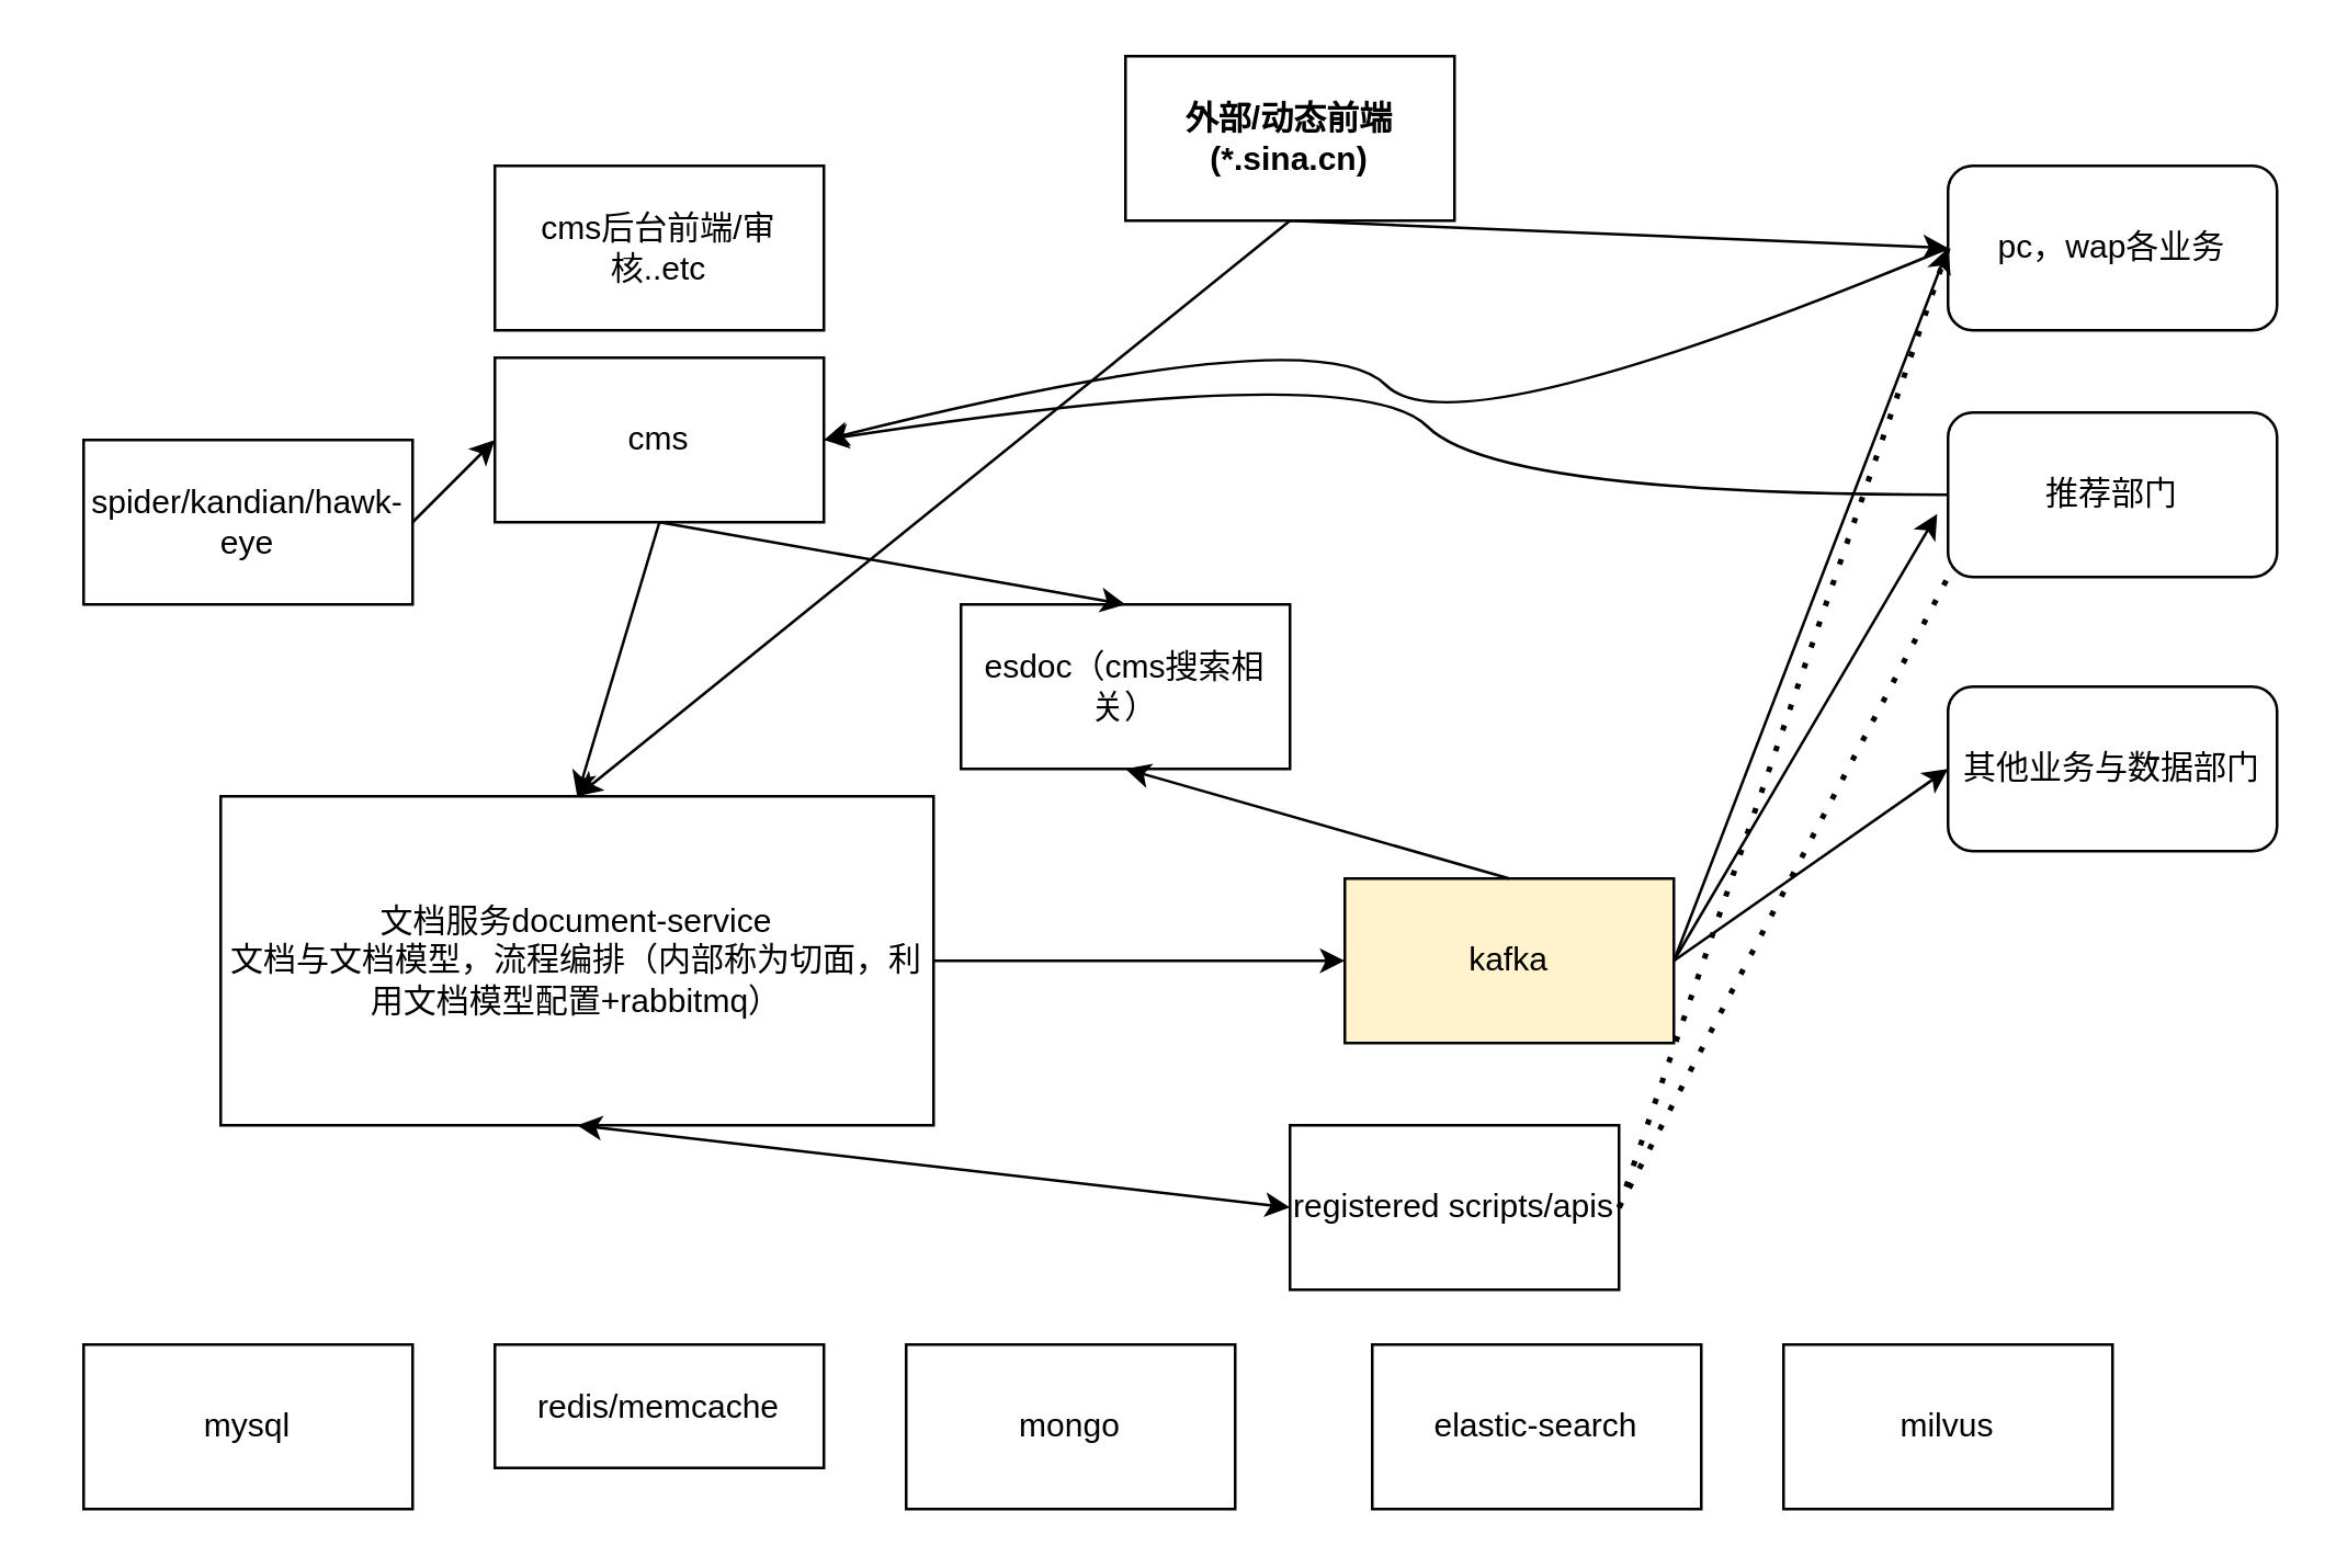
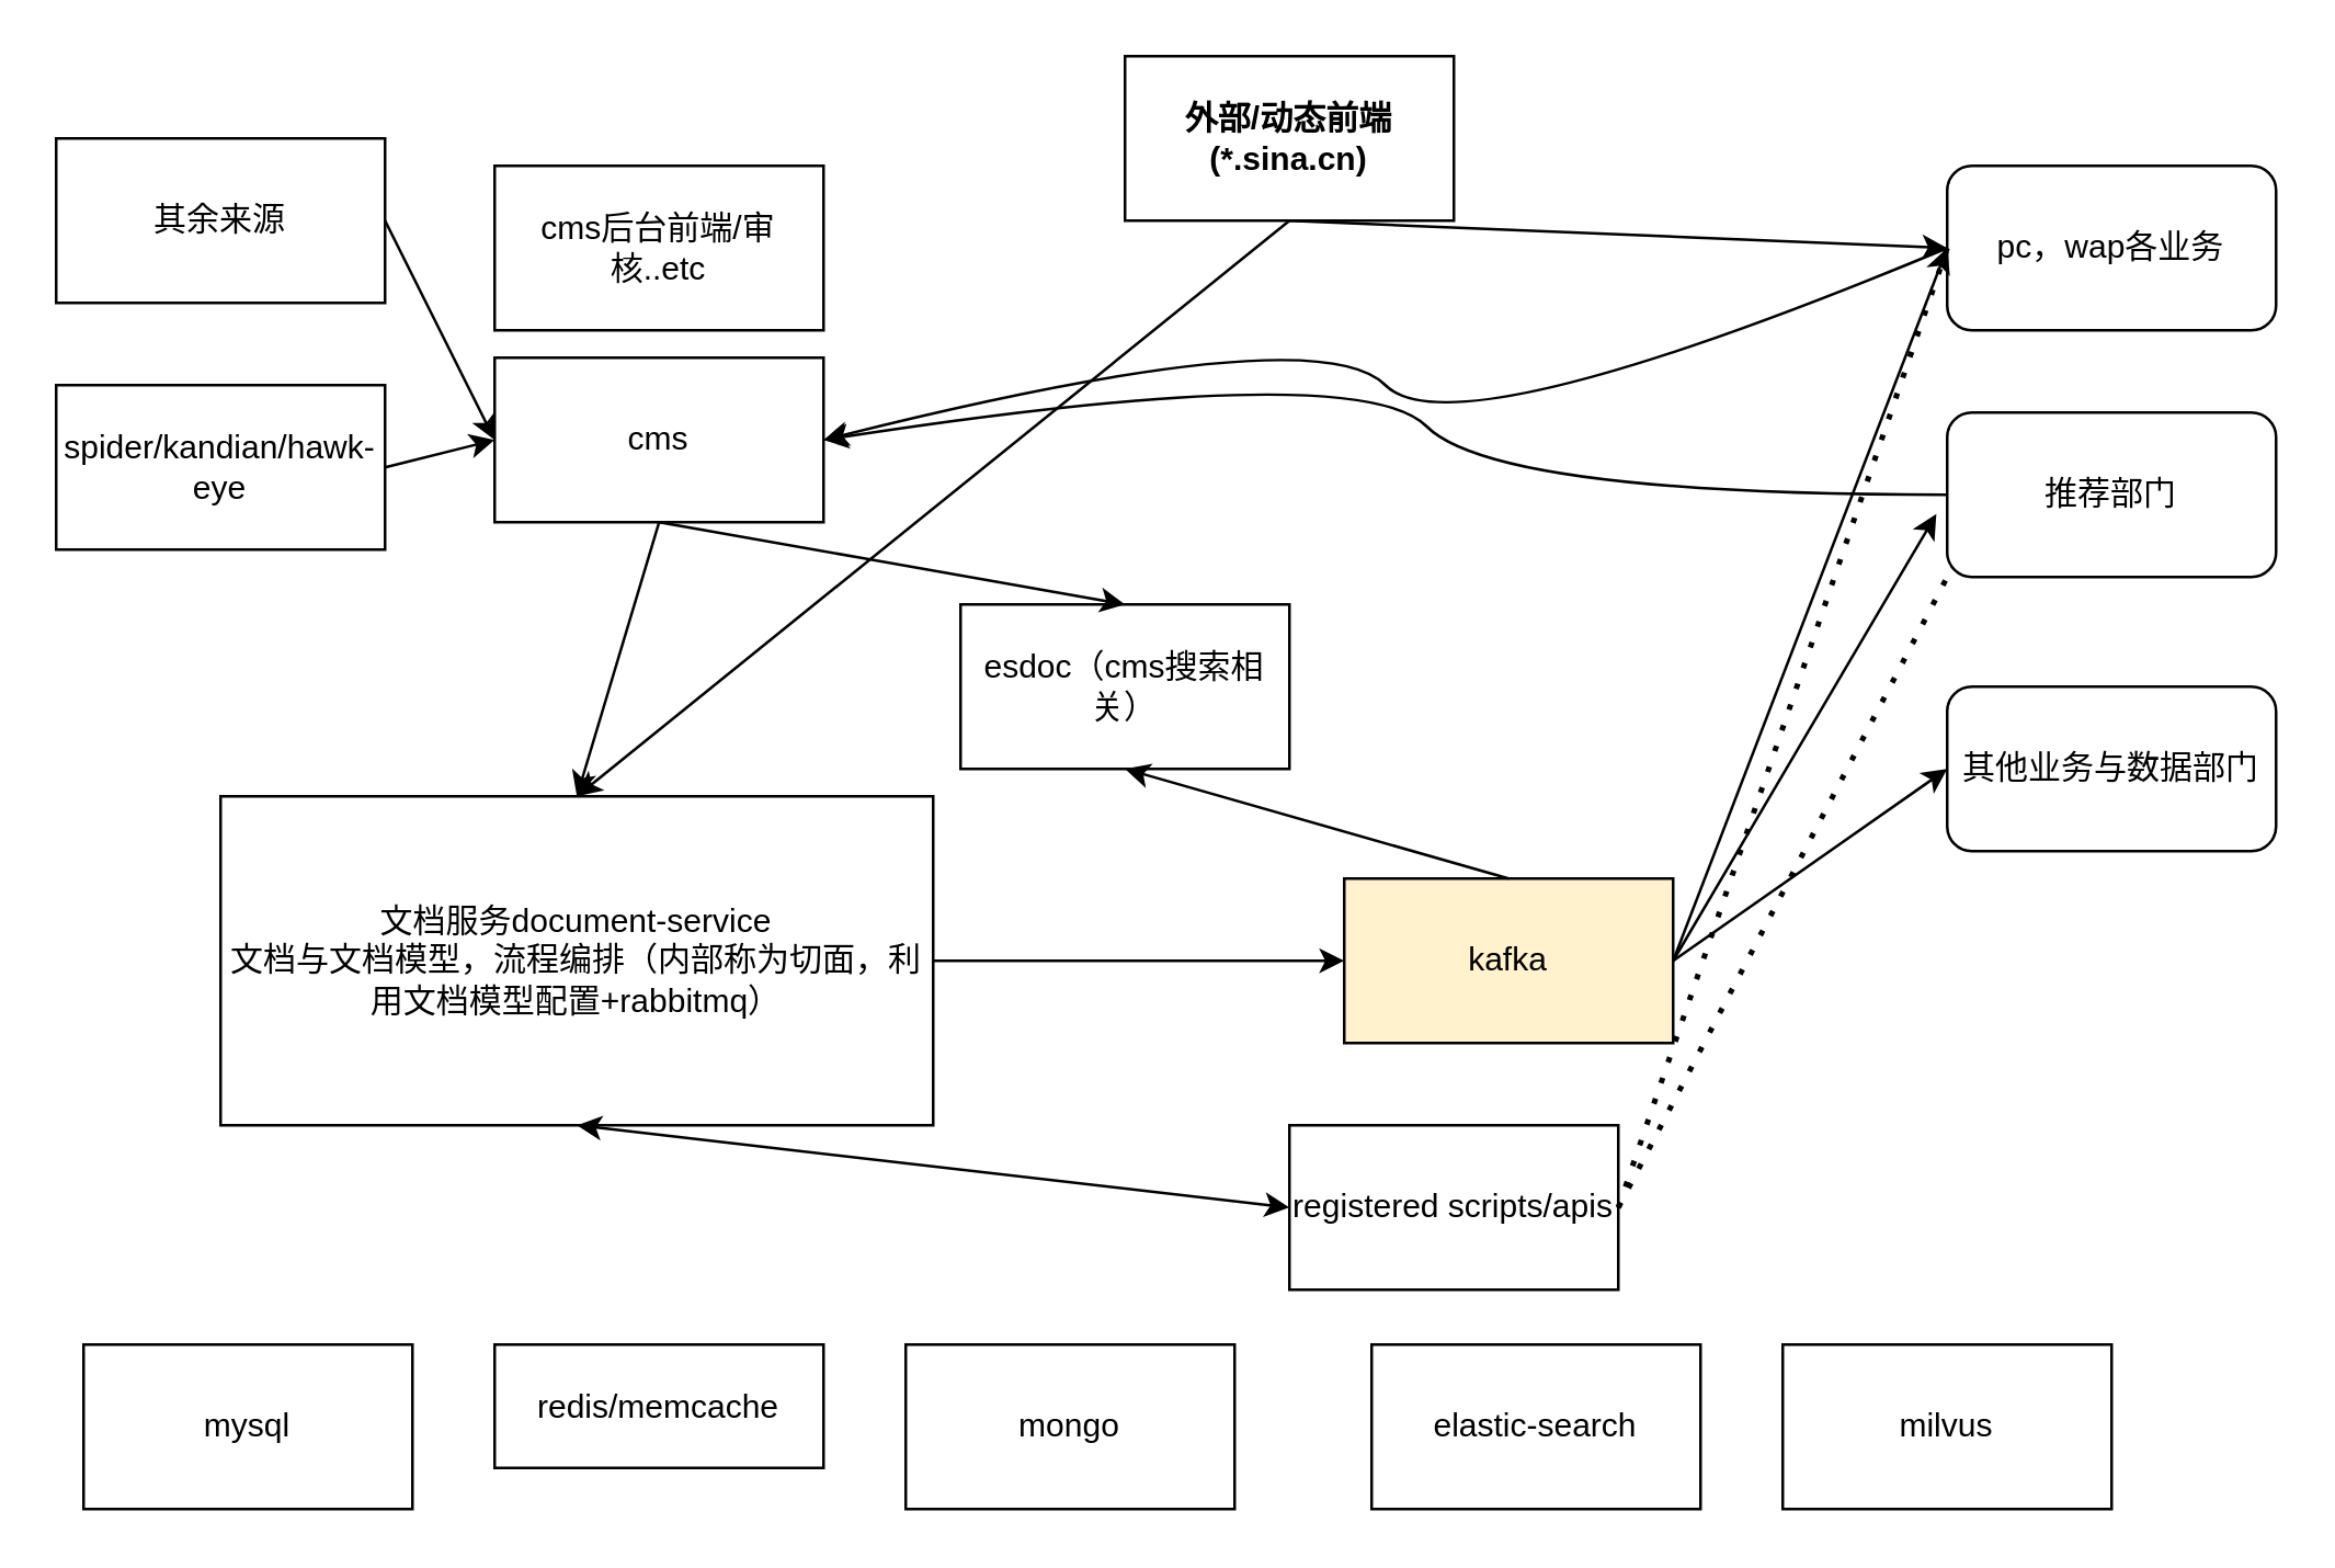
+ <mxCell id="13" value="其余来源" style="rounded=0;whiteSpace=wrap;html=1;" vertex="1" parent="1"><mxGeometry x="20" y="50" width="120" height="60" as="geometry" /></mxCell>
+ <mxCell id="23" value="" style="endArrow=classic;html=1;rounded=0;entryX=0;entryY=0.5;entryDx=0;entryDy=0;exitX=1;exitY=0.5;exitDx=0;exitDy=0;" edge="1" parent="1" source="13" target="3"><mxGeometry width="50" height="50" relative="1" as="geometry"><mxPoint x="400" y="260" as="sourcePoint" /><mxPoint x="450" y="210" as="targetPoint" /></mxGeometry></mxCell>
- <mxCell id="10" value="spider/kandian/hawk-eye" style="rounded=0;whiteSpace=wrap;html=1;" vertex="1" parent="1"><mxGeometry x="30" y="160" width="120" height="60" as="geometry" /></mxCell>
+ <mxCell id="10" value="spider/kandian/hawk-eye" style="rounded=0;whiteSpace=wrap;html=1;" vertex="1" parent="1"><mxGeometry x="20" y="140" width="120" height="60" as="geometry" /></mxCell>
